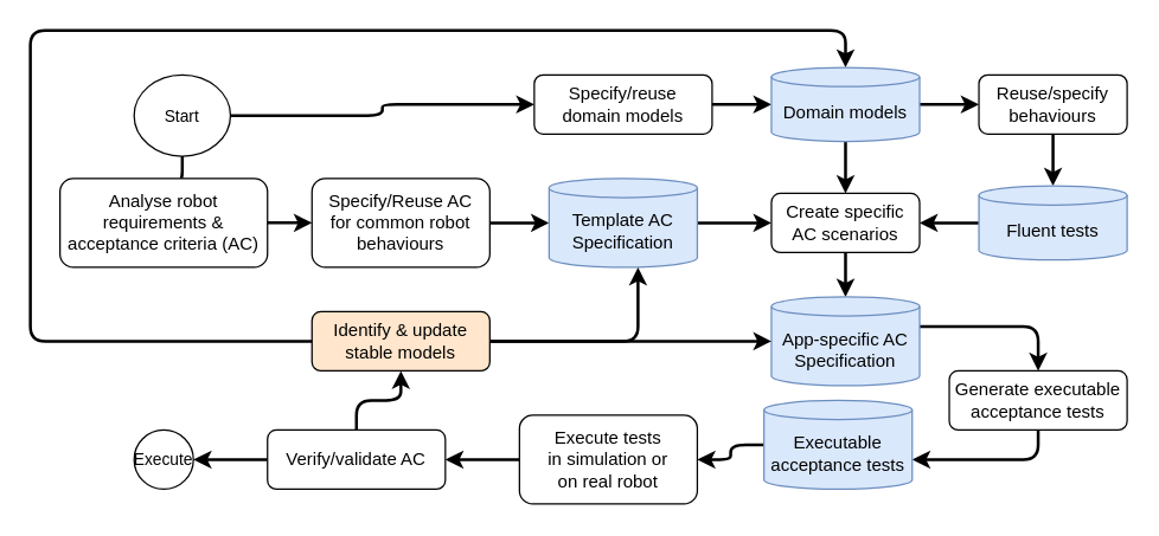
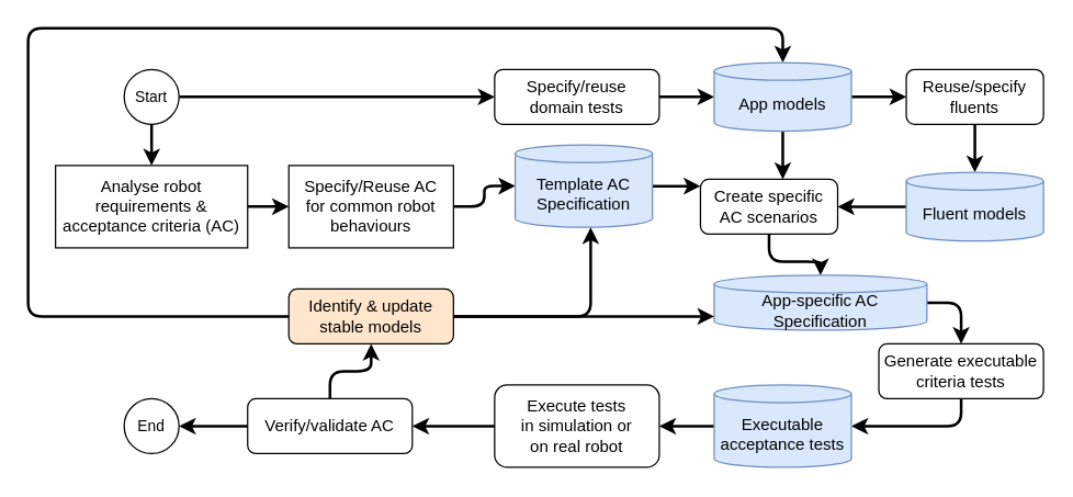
- <mxCell id="27" value="Specify/reuse&lt;br&gt;domain models" style="rounded=1;whiteSpace=wrap;html=1;" parent="1" vertex="1"><mxGeometry x="360" y="50" width="120" height="40" as="geometry" /></mxCell>
+ <mxCell id="27" value="Specify/reuse&lt;br&gt;domain tests" style="rounded=1;whiteSpace=wrap;html=1;" parent="1" vertex="1"><mxGeometry x="360" y="50" width="120" height="40" as="geometry" /></mxCell>
- <mxCell id="35" value="Reuse/specify behaviours" style="rounded=1;whiteSpace=wrap;html=1;" parent="1" vertex="1"><mxGeometry x="660" y="50" width="100" height="40" as="geometry" /></mxCell>
+ <mxCell id="35" value="Reuse/specify fluents" style="rounded=1;whiteSpace=wrap;html=1;" parent="1" vertex="1"><mxGeometry x="660" y="50" width="100" height="40" as="geometry" /></mxCell>
- <mxCell id="30" value="Domain models" style="shape=cylinder3;whiteSpace=wrap;html=1;boundedLbl=1;backgroundOutline=1;size=6.448;fillColor=#dae8fc;strokeColor=#6c8ebf;" parent="1" vertex="1"><mxGeometry x="520" y="45" width="100" height="50" as="geometry" /></mxCell>
+ <mxCell id="30" value="App models" style="shape=cylinder3;whiteSpace=wrap;html=1;boundedLbl=1;backgroundOutline=1;size=6.448;fillColor=#dae8fc;strokeColor=#6c8ebf;" parent="1" vertex="1"><mxGeometry x="520" y="45" width="100" height="50" as="geometry" /></mxCell>
- <mxCell id="23" value="Start" style="ellipse;whiteSpace=wrap;html=1;aspect=fixed;fontFamily=Helvetica;fontSize=11;fontColor=default;" parent="1" vertex="1"><mxGeometry x="90" y="50" width="65" height="55" as="geometry" /></mxCell>
+ <mxCell id="23" value="Start" style="ellipse;whiteSpace=wrap;html=1;aspect=fixed;fontFamily=Helvetica;fontSize=11;fontColor=default;" parent="1" vertex="1"><mxGeometry x="90" y="50" width="40" height="40" as="geometry" /></mxCell>
- <mxCell id="25" value="Analyse robot requirements &amp;amp; acceptance criteria (AC)" style="rounded=1;whiteSpace=wrap;html=1;" parent="1" vertex="1"><mxGeometry x="40" y="120.03" width="140" height="60" as="geometry" /></mxCell>
+ <mxCell id="25" value="Analyse robot requirements &amp;amp; acceptance criteria (AC)" style="whiteSpace=wrap;html=1;rounded=0;" parent="1" vertex="1"><mxGeometry x="40" y="120.03" width="140" height="60" as="geometry" /></mxCell>
- <mxCell id="26" value="Specify/Reuse AC&lt;br&gt;for common robot behaviours" style="rounded=1;whiteSpace=wrap;html=1;" parent="1" vertex="1"><mxGeometry x="210" y="120.03" width="120" height="60" as="geometry" /></mxCell>
+ <mxCell id="26" value="Specify/Reuse AC&lt;br&gt;for common robot behaviours" style="whiteSpace=wrap;html=1;rounded=0;" parent="1" vertex="1"><mxGeometry x="210" y="120.03" width="120" height="60" as="geometry" /></mxCell>
- <mxCell id="11" value="Template AC Specification" style="shape=cylinder3;whiteSpace=wrap;html=1;boundedLbl=1;backgroundOutline=1;size=6.448;fillColor=#dae8fc;strokeColor=#6c8ebf;" parent="1" vertex="1"><mxGeometry x="370" y="120.03" width="100" height="60" as="geometry" /></mxCell>
+ <mxCell id="11" value="Template AC Specification" style="shape=cylinder3;whiteSpace=wrap;html=1;boundedLbl=1;backgroundOutline=1;size=6.448;fillColor=#dae8fc;strokeColor=#6c8ebf;" parent="1" vertex="1"><mxGeometry x="375" y="105.03" width="100" height="60" as="geometry" /></mxCell>
- <mxCell id="14" value="Create specific AC scenarios" style="rounded=1;whiteSpace=wrap;html=1;" parent="1" vertex="1"><mxGeometry x="520" y="130.03" width="100" height="40" as="geometry" /></mxCell>
+ <mxCell id="14" value="Create specific AC scenarios" style="rounded=1;whiteSpace=wrap;html=1;" parent="1" vertex="1"><mxGeometry x="510" y="130.03" width="100" height="40" as="geometry" /></mxCell>
- <mxCell id="37" value="Fluent tests" style="shape=cylinder3;whiteSpace=wrap;html=1;boundedLbl=1;backgroundOutline=1;size=6.448;fillColor=#dae8fc;strokeColor=#6c8ebf;" parent="1" vertex="1"><mxGeometry x="660" y="125.03" width="100" height="50" as="geometry" /></mxCell>
+ <mxCell id="37" value="Fluent models" style="shape=cylinder3;whiteSpace=wrap;html=1;boundedLbl=1;backgroundOutline=1;size=6.448;fillColor=#dae8fc;strokeColor=#6c8ebf;" parent="1" vertex="1"><mxGeometry x="660" y="125.03" width="100" height="50" as="geometry" /></mxCell>
- <mxCell id="16" value="App-specific AC Specification" style="shape=cylinder3;whiteSpace=wrap;html=1;boundedLbl=1;backgroundOutline=1;size=6.448;fillColor=#dae8fc;strokeColor=#6c8ebf;" parent="1" vertex="1"><mxGeometry x="520" y="200" width="100" height="60" as="geometry" /></mxCell>
+ <mxCell id="16" value="App-specific AC Specification" style="shape=cylinder3;whiteSpace=wrap;html=1;boundedLbl=1;backgroundOutline=1;size=6.448;fillColor=#dae8fc;strokeColor=#6c8ebf;" parent="1" vertex="1"><mxGeometry x="520" y="200" width="155" height="40" as="geometry" /></mxCell>
- <mxCell id="17" value="Generate executable&lt;br&gt;acceptance tests" style="rounded=1;whiteSpace=wrap;html=1;" parent="1" vertex="1"><mxGeometry x="640" y="250" width="120" height="40" as="geometry" /></mxCell>
+ <mxCell id="17" value="Generate executable&lt;br&gt;criteria tests" style="rounded=1;whiteSpace=wrap;html=1;" parent="1" vertex="1"><mxGeometry x="640" y="250" width="120" height="40" as="geometry" /></mxCell>
- <mxCell id="4" value="Executable&lt;br&gt;acceptance tests" style="shape=cylinder3;whiteSpace=wrap;html=1;boundedLbl=1;backgroundOutline=1;size=6.448;fillColor=#dae8fc;strokeColor=#6c8ebf;" parent="1" vertex="1"><mxGeometry x="515" y="270" width="100" height="60" as="geometry" /></mxCell>
+ <mxCell id="4" value="Executable&lt;br&gt;acceptance tests" style="shape=cylinder3;whiteSpace=wrap;html=1;boundedLbl=1;backgroundOutline=1;size=6.448;fillColor=#dae8fc;strokeColor=#6c8ebf;" parent="1" vertex="1"><mxGeometry x="520" y="280" width="100" height="60" as="geometry" /></mxCell>
- <mxCell id="24" value="Execute" style="ellipse;whiteSpace=wrap;html=1;aspect=fixed;fontFamily=Helvetica;fontSize=11;fontColor=default;" parent="1" vertex="1"><mxGeometry x="90" y="290" width="40" height="40" as="geometry" /></mxCell>
+ <mxCell id="24" value="End" style="ellipse;whiteSpace=wrap;html=1;aspect=fixed;fontFamily=Helvetica;fontSize=11;fontColor=default;" parent="1" vertex="1"><mxGeometry x="90" y="290" width="40" height="40" as="geometry" /></mxCell>
- <mxCell id="7" value="Execute tests&lt;br&gt;in simulation or&lt;br&gt;on real robot" style="rounded=1;whiteSpace=wrap;html=1;" parent="1" vertex="1"><mxGeometry x="350" y="280" width="120" height="60" as="geometry" /></mxCell>
+ <mxCell id="7" value="Execute tests&lt;br&gt;in simulation or&lt;br&gt;on real robot" style="rounded=1;whiteSpace=wrap;html=1;" parent="1" vertex="1"><mxGeometry x="360" y="280" width="120" height="60" as="geometry" /></mxCell>
